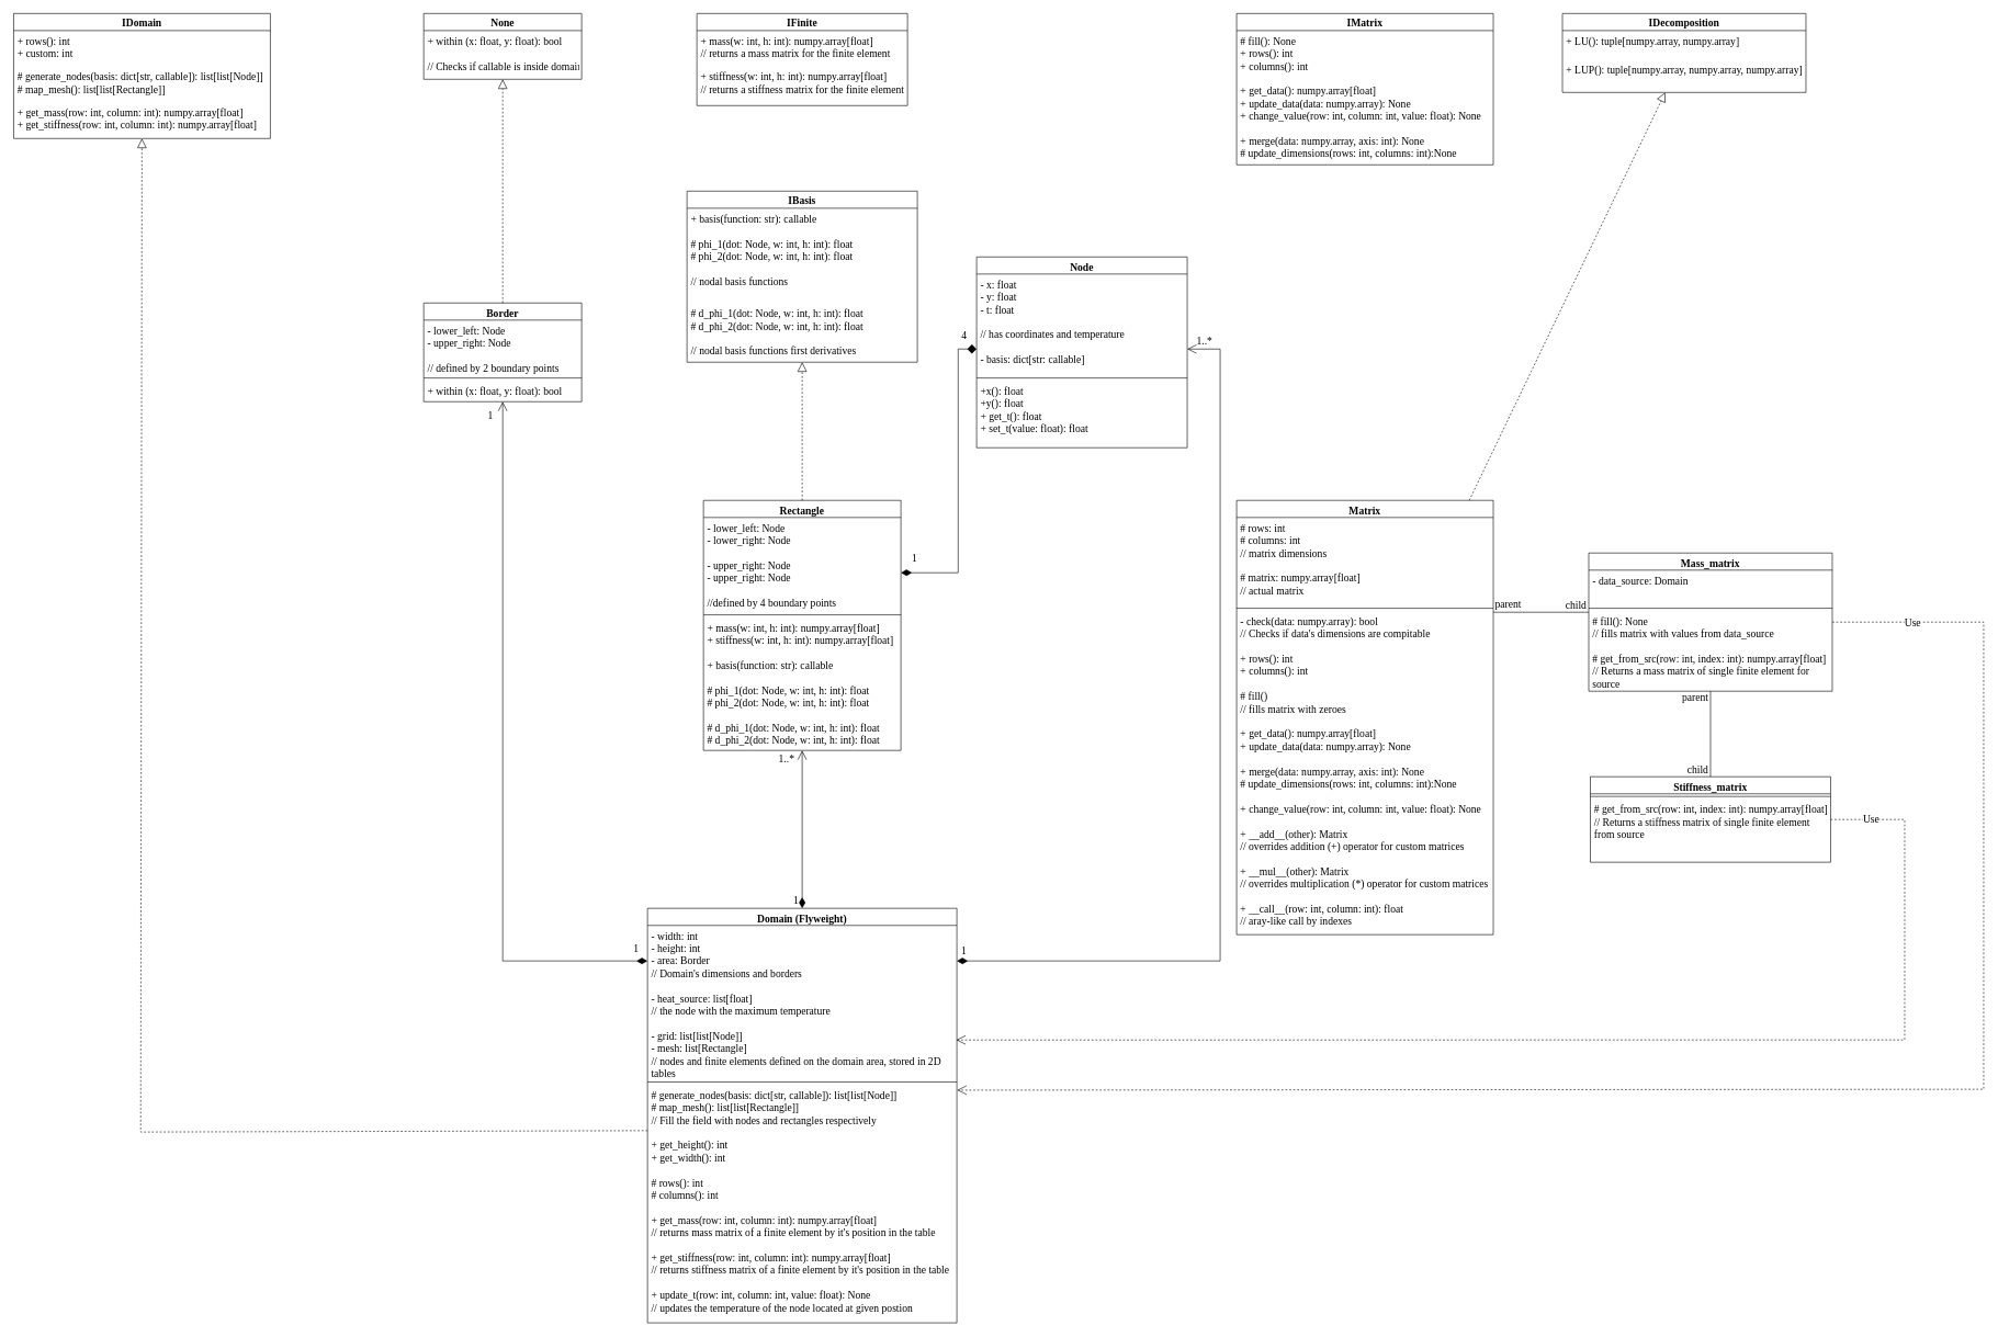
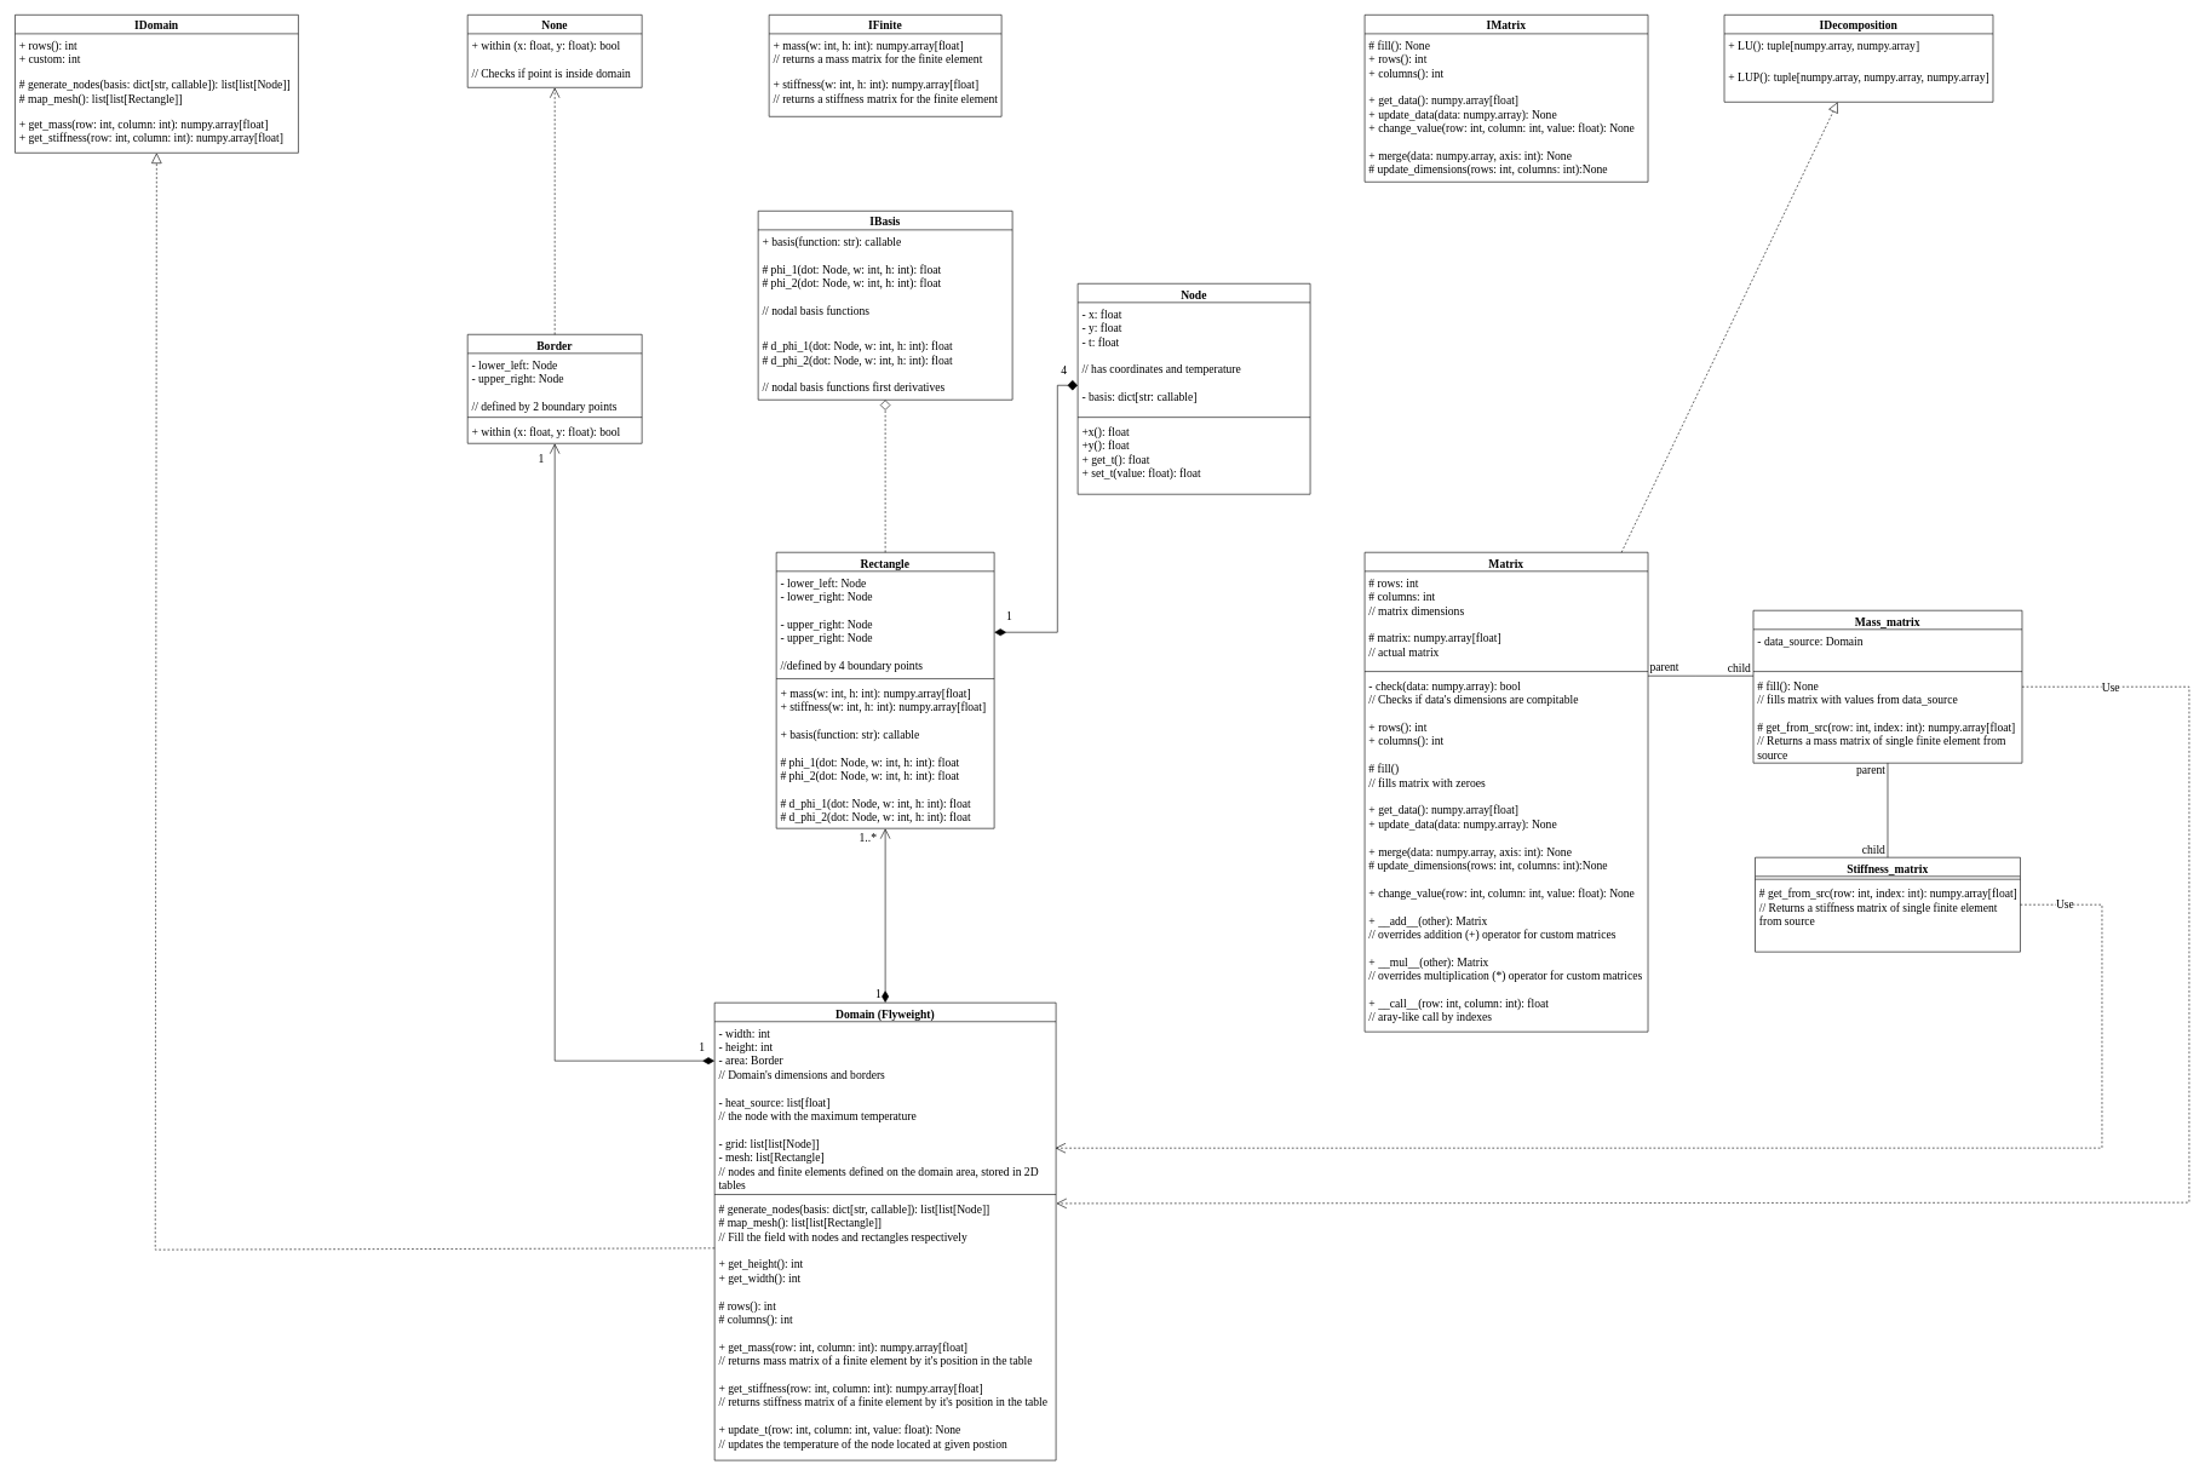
- <mxCell id="7" value="+ within (x: float, y: float): bool&#10;&#10;// Checks if callable is inside domain" style="text;strokeColor=none;fillColor=none;align=left;verticalAlign=top;spacingLeft=4;spacingRight=4;overflow=hidden;rotatable=0;points=[[0,0.5],[1,0.5]];portConstraint=eastwest;fontFamily=Times New Roman;fontSize=16;" parent="6" vertex="1"><mxGeometry y="26" width="240" height="74" as="geometry" /></mxCell>
+ <mxCell id="7" value="+ within (x: float, y: float): bool&#10;&#10;// Checks if point is inside domain" style="text;strokeColor=none;fillColor=none;align=left;verticalAlign=top;spacingLeft=4;spacingRight=4;overflow=hidden;rotatable=0;points=[[0,0.5],[1,0.5]];portConstraint=eastwest;fontFamily=Times New Roman;fontSize=16;" parent="6" vertex="1"><mxGeometry y="26" width="240" height="74" as="geometry" /></mxCell>
- <mxCell id="8" value="" style="endArrow=block;dashed=1;endFill=0;endSize=12;html=1;rounded=0;fontFamily=Times New Roman;fontSize=14;exitX=0.5;exitY=0;exitDx=0;exitDy=0;" parent="1" source="2" target="6" edge="1"><mxGeometry width="160" relative="1" as="geometry"><mxPoint x="843" y="690" as="sourcePoint" /><mxPoint x="1003" y="690" as="targetPoint" /></mxGeometry></mxCell>
+ <mxCell id="8" value="" style="endArrow=open;dashed=1;endFill=0;endSize=12;html=1;rounded=0;fontFamily=Times New Roman;fontSize=14;exitX=0.5;exitY=0;exitDx=0;exitDy=0;" parent="1" source="2" target="6" edge="1"><mxGeometry width="160" relative="1" as="geometry"><mxPoint x="843" y="690" as="sourcePoint" /><mxPoint x="1003" y="690" as="targetPoint" /></mxGeometry></mxCell>
- <mxCell id="27" value="1" style="endArrow=open;html=1;endSize=12;startArrow=diamondThin;startSize=14;startFill=1;edgeStyle=orthogonalEdgeStyle;align=left;verticalAlign=bottom;rounded=0;fontFamily=Times New Roman;fontSize=16;" parent="1" source="19" target="13" edge="1"><mxGeometry x="-0.991" y="3" relative="1" as="geometry"><mxPoint x="2166.94" y="1183" as="sourcePoint" /><mxPoint x="1812.999" y="880" as="targetPoint" /><Array as="points"><mxPoint x="1853" y="1460" /><mxPoint x="1853" y="530" /></Array><mxPoint x="-1" as="offset" /></mxGeometry></mxCell>
- <mxCell id="28" value="1..*" style="edgeLabel;html=1;align=center;verticalAlign=middle;resizable=0;points=[];fontSize=16;fontFamily=Times New Roman;labelBackgroundColor=none;" parent="27" vertex="1" connectable="0"><mxGeometry x="0.68" y="-2" relative="1" as="geometry"><mxPoint x="-27" y="-185" as="offset" /></mxGeometry></mxCell>
- <mxCell id="57" value="" style="endArrow=block;dashed=1;endFill=0;endSize=12;html=1;rounded=0;fontFamily=Times New Roman;fontSize=14;" parent="1" source="9" target="51" edge="1"><mxGeometry width="160" relative="1" as="geometry"><mxPoint x="1253" y="210" as="sourcePoint" /><mxPoint x="1267" y="590" as="targetPoint" /></mxGeometry></mxCell>
+ <mxCell id="57" value="" style="endArrow=diamond;dashed=1;endFill=0;endSize=12;html=1;rounded=0;fontFamily=Times New Roman;fontSize=14;" parent="1" source="9" target="51" edge="1"><mxGeometry width="160" relative="1" as="geometry"><mxPoint x="1253" y="210" as="sourcePoint" /><mxPoint x="1267" y="590" as="targetPoint" /></mxGeometry></mxCell>
- <mxCell id="34" value="# fill(): None&#10;// fills matrix with values from data_source&#10;&#10;# get_from_src(row: int, index: int): numpy.array[float]&#10;// Returns a mass matrix of single finite element for&#10;source" style="text;strokeColor=none;fillColor=none;align=left;verticalAlign=top;spacingLeft=4;spacingRight=4;overflow=hidden;rotatable=0;points=[[0,0.5],[1,0.5]];portConstraint=eastwest;labelBackgroundColor=none;fontFamily=Times New Roman;fontSize=16;" parent="31" vertex="1"><mxGeometry y="88" width="370" height="122" as="geometry" /></mxCell>
+ <mxCell id="34" value="# fill(): None&#10;// fills matrix with values from data_source&#10;&#10;# get_from_src(row: int, index: int): numpy.array[float]&#10;// Returns a mass matrix of single finite element from&#10;source" style="text;strokeColor=none;fillColor=none;align=left;verticalAlign=top;spacingLeft=4;spacingRight=4;overflow=hidden;rotatable=0;points=[[0,0.5],[1,0.5]];portConstraint=eastwest;labelBackgroundColor=none;fontFamily=Times New Roman;fontSize=16;" parent="31" vertex="1"><mxGeometry y="88" width="370" height="122" as="geometry" /></mxCell>
